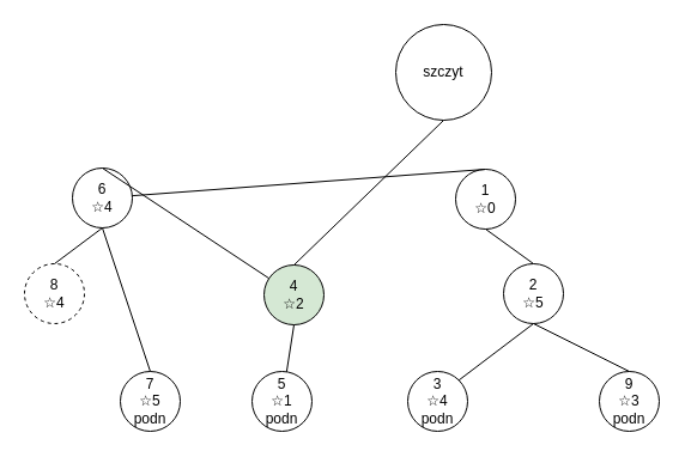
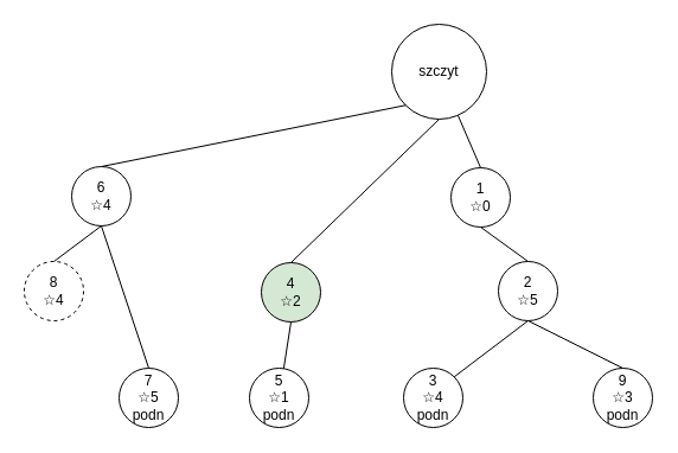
- <mxCell id="8" value="" style="endArrow=none;html=1;rounded=0;exitX=0.5;exitY=0;exitDx=0;exitDy=0;" edge="1" parent="1" source="5" target="3"><mxGeometry width="50" height="50" relative="1" as="geometry"><mxPoint x="310" y="240" as="sourcePoint" /><mxPoint x="310" y="110" as="targetPoint" /></mxGeometry></mxCell>
+ <mxCell id="8" value="" style="endArrow=none;html=1;rounded=0;exitX=0.5;exitY=0;exitDx=0;exitDy=0;" edge="1" parent="1" source="5" target="2"><mxGeometry width="50" height="50" relative="1" as="geometry"><mxPoint x="310" y="240" as="sourcePoint" /><mxPoint x="310" y="110" as="targetPoint" /></mxGeometry></mxCell>
- <mxCell id="7" value="" style="endArrow=none;html=1;rounded=0;exitX=0.5;exitY=0;exitDx=0;exitDy=0;" edge="1" parent="1" source="3" target="4"><mxGeometry width="50" height="50" relative="1" as="geometry"><mxPoint x="250" y="240" as="sourcePoint" /><mxPoint x="250" y="110" as="targetPoint" /></mxGeometry></mxCell>
+ <mxCell id="7" value="" style="endArrow=none;html=1;rounded=0;entryX=0;entryY=1;entryDx=0;entryDy=0;exitX=0.5;exitY=0;exitDx=0;exitDy=0;" edge="1" parent="1" source="3" target="2"><mxGeometry width="50" height="50" relative="1" as="geometry"><mxPoint x="250" y="240" as="sourcePoint" /><mxPoint x="250" y="110" as="targetPoint" /></mxGeometry></mxCell>
